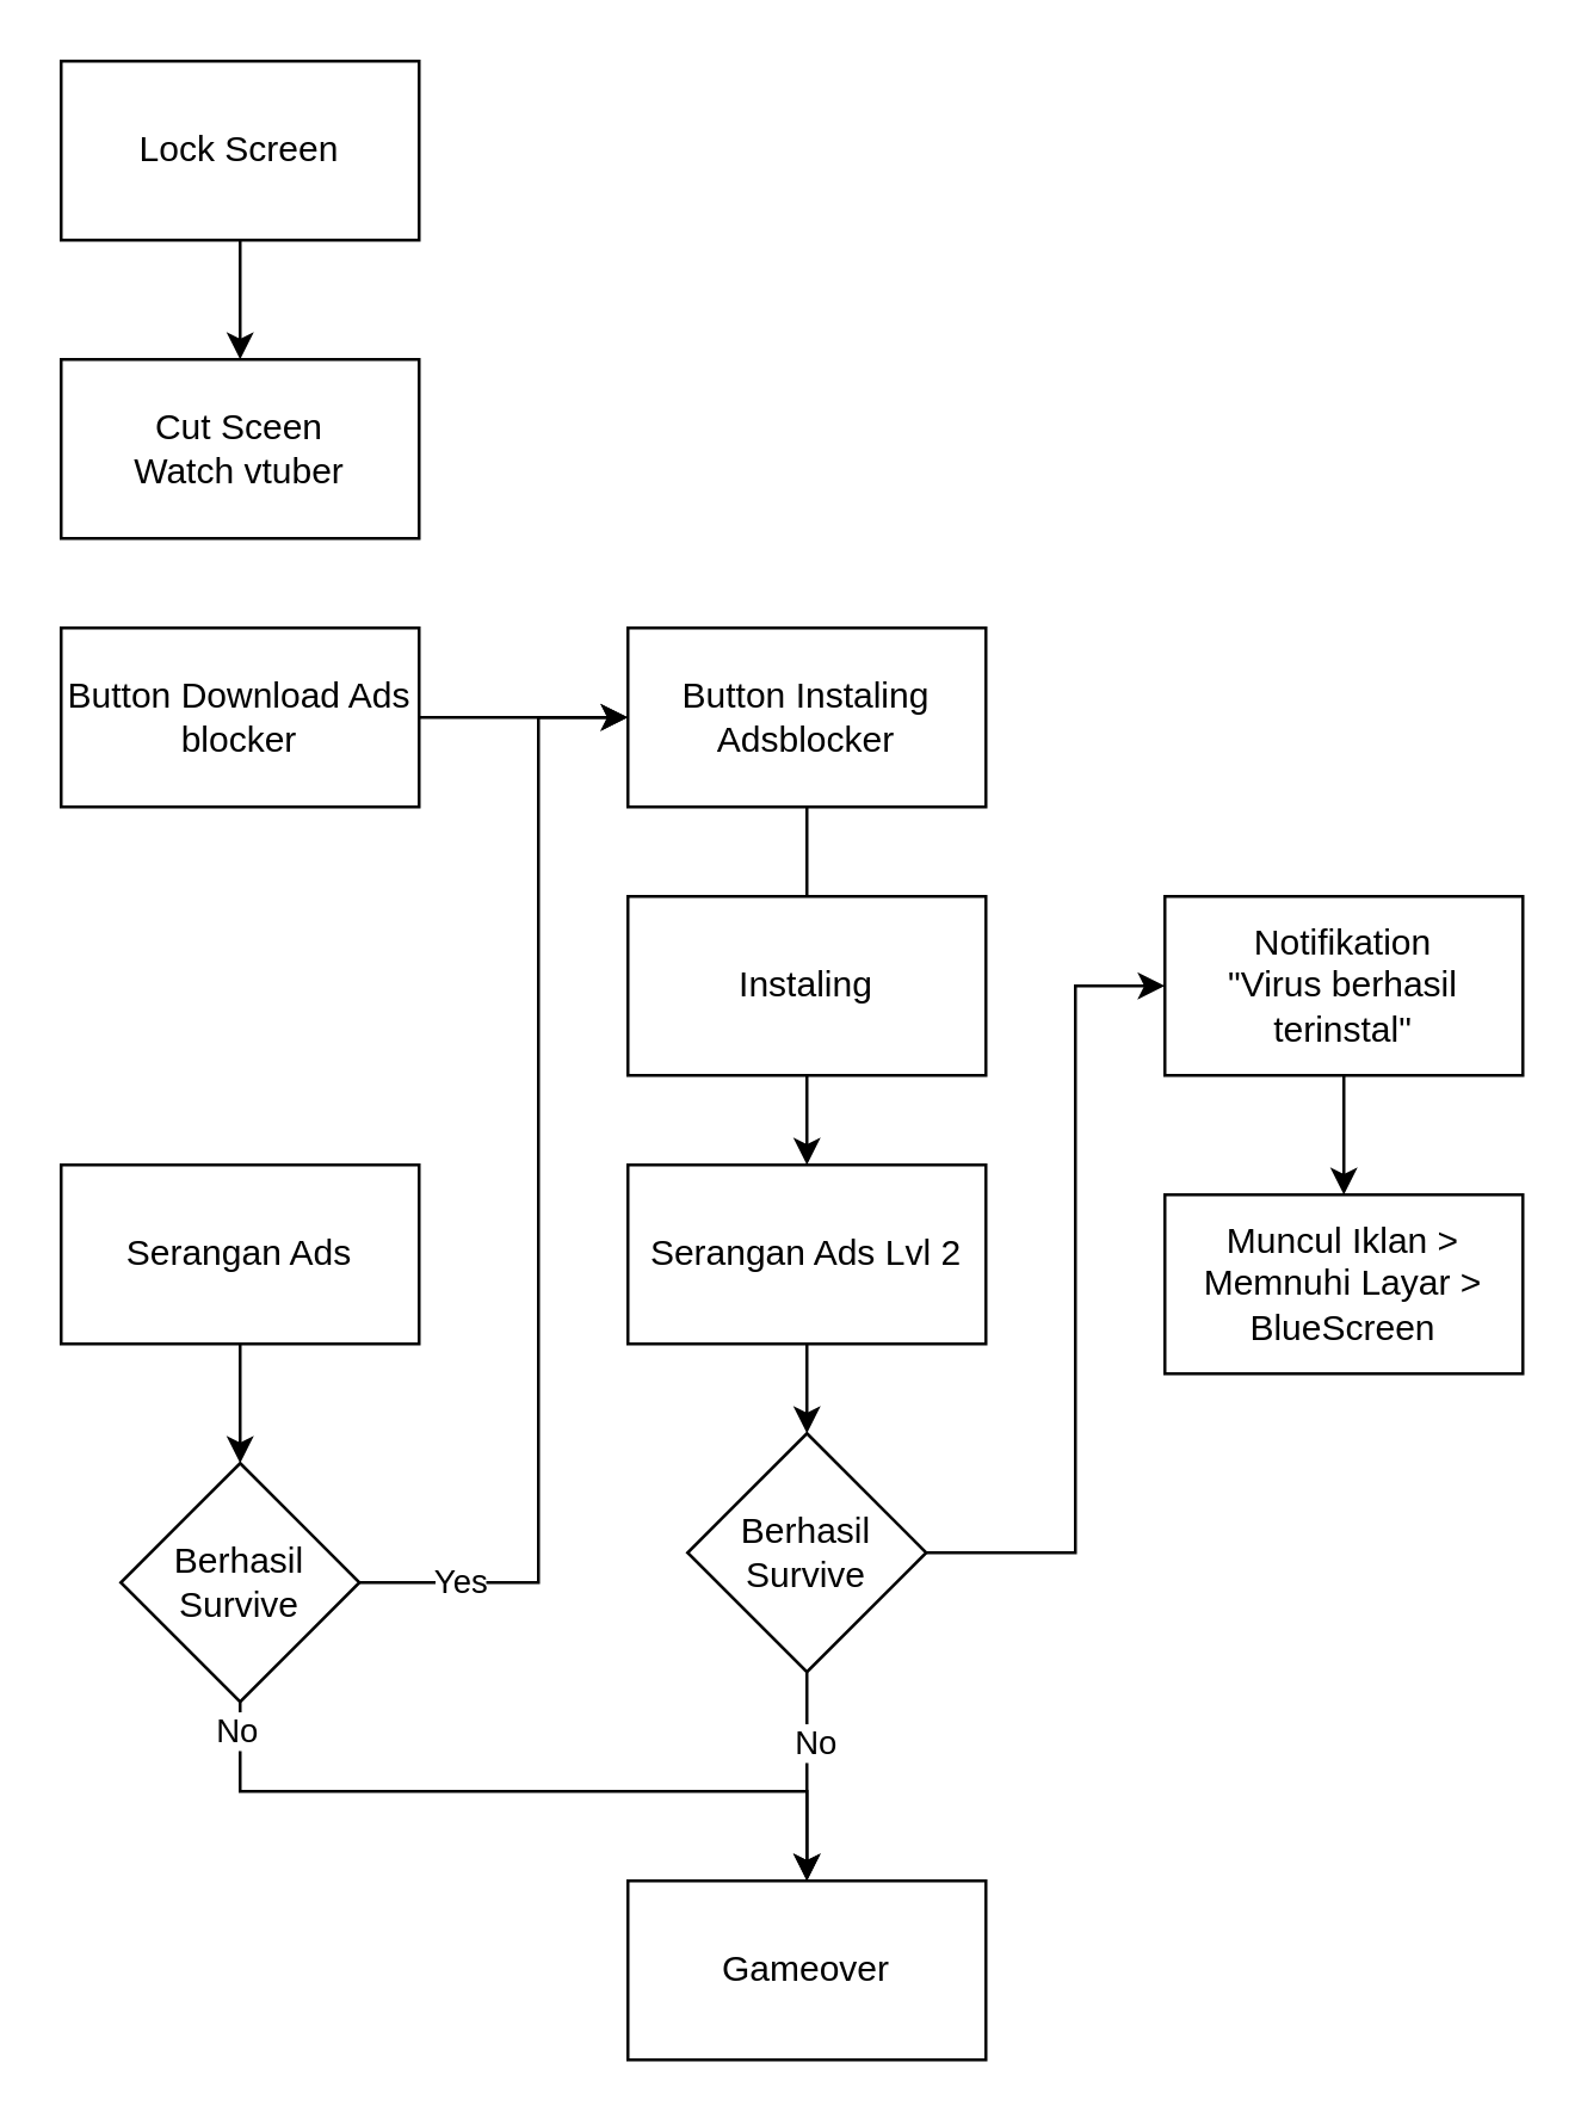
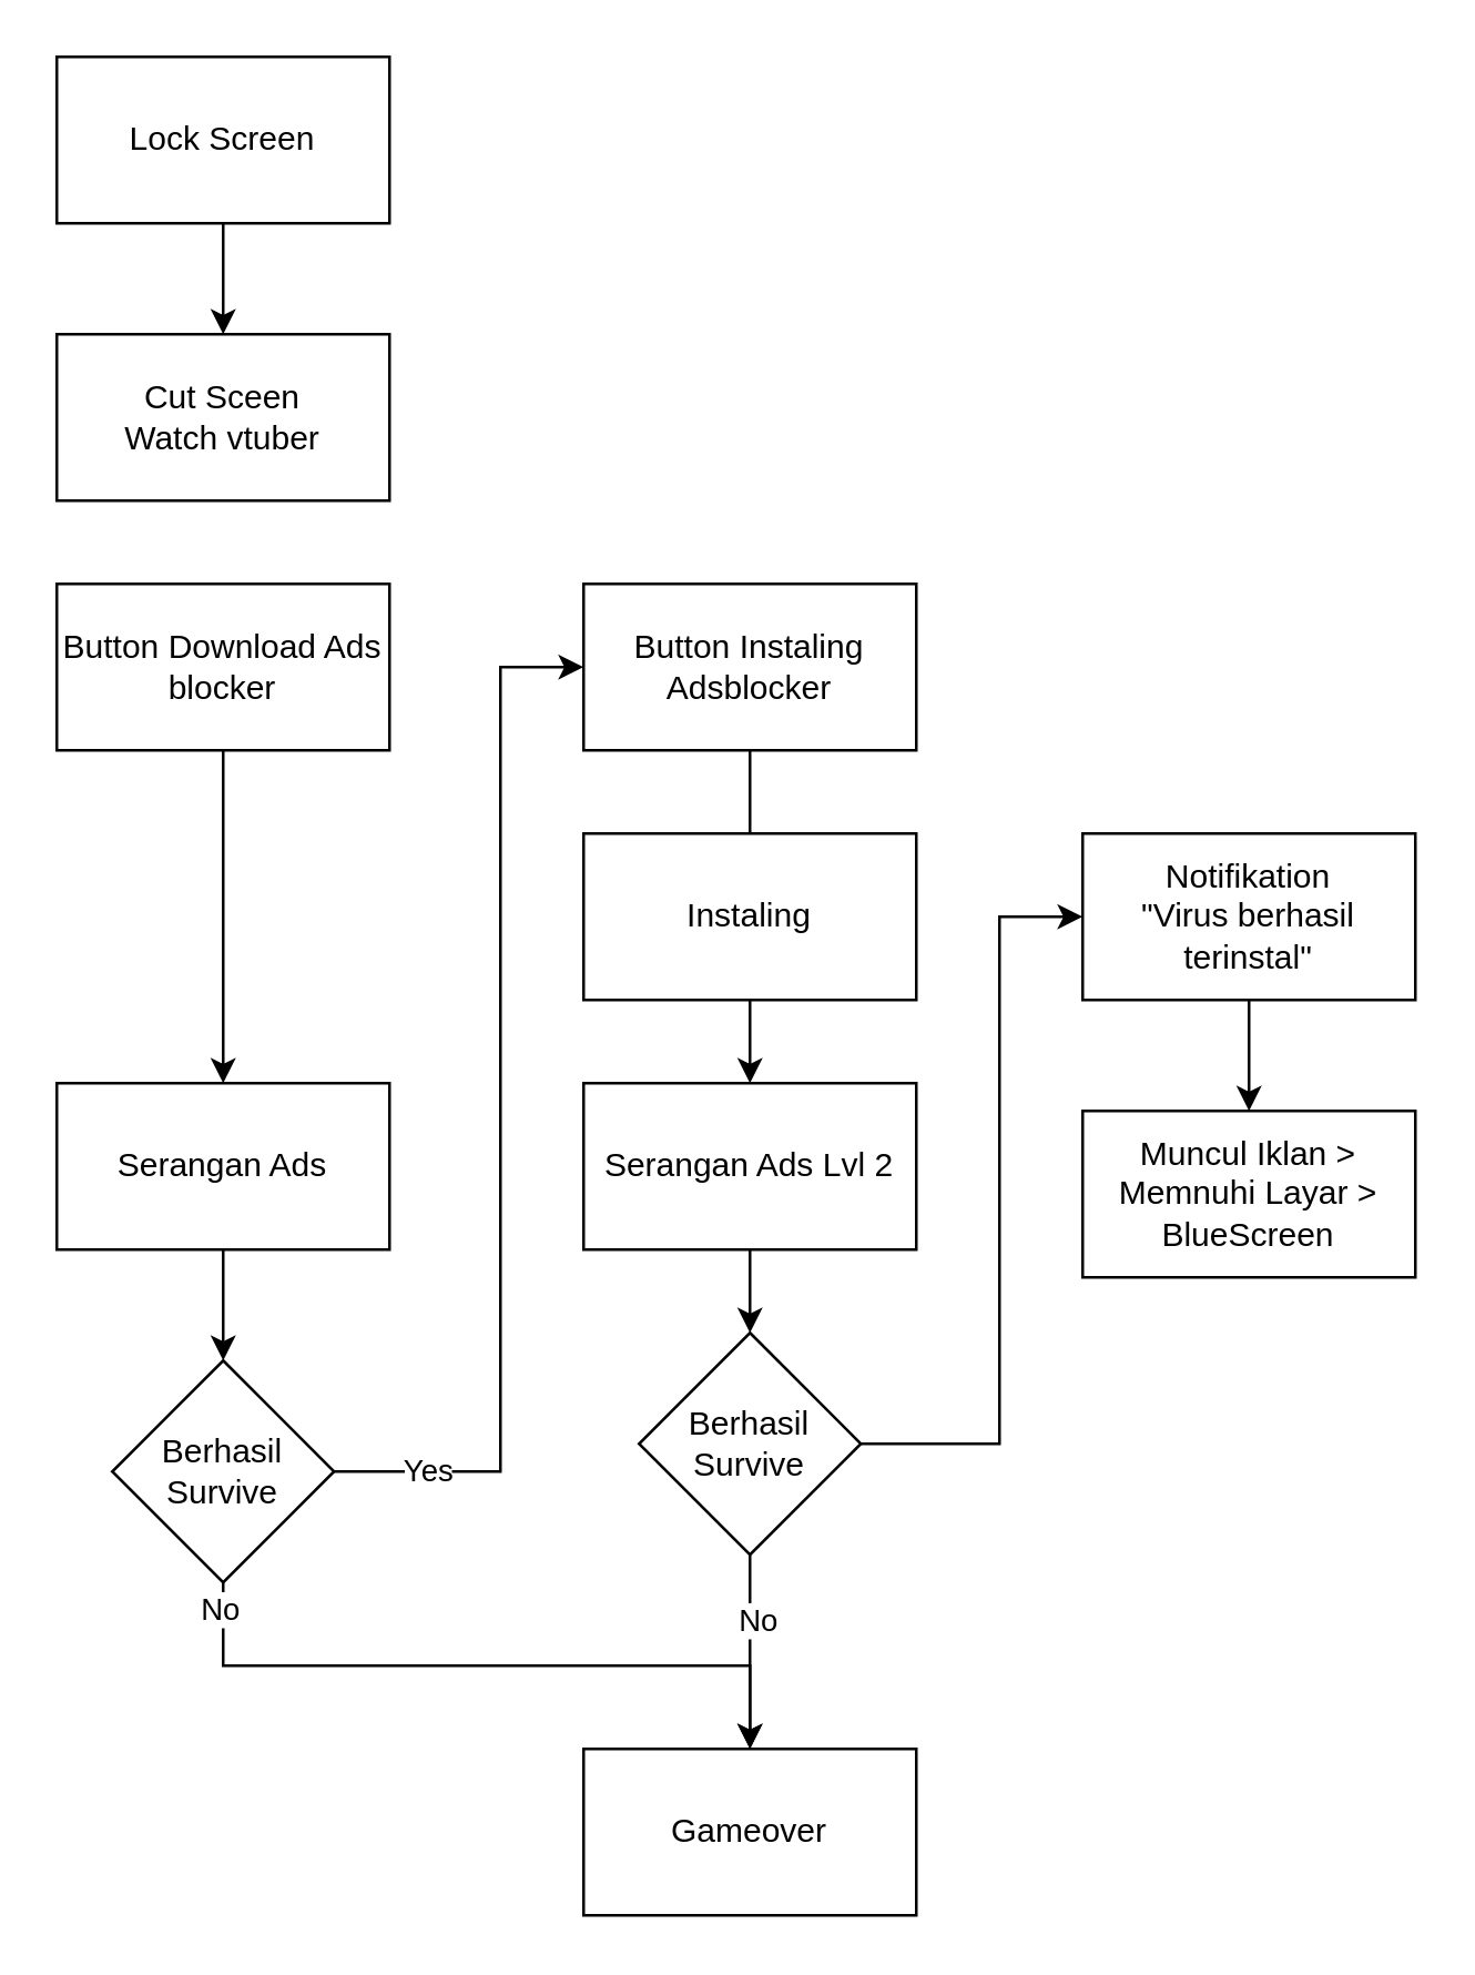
- <mxCell id="5" value="" style="edgeStyle=orthogonalEdgeStyle;rounded=0;orthogonalLoop=1;jettySize=auto;html=1;" edge="1" parent="1" source="6" target="10"><mxGeometry relative="1" as="geometry" /></mxCell>
+ <mxCell id="5" value="" style="edgeStyle=orthogonalEdgeStyle;rounded=0;orthogonalLoop=1;jettySize=auto;html=1;" edge="1" parent="1" source="6" target="8"><mxGeometry relative="1" as="geometry" /></mxCell>
